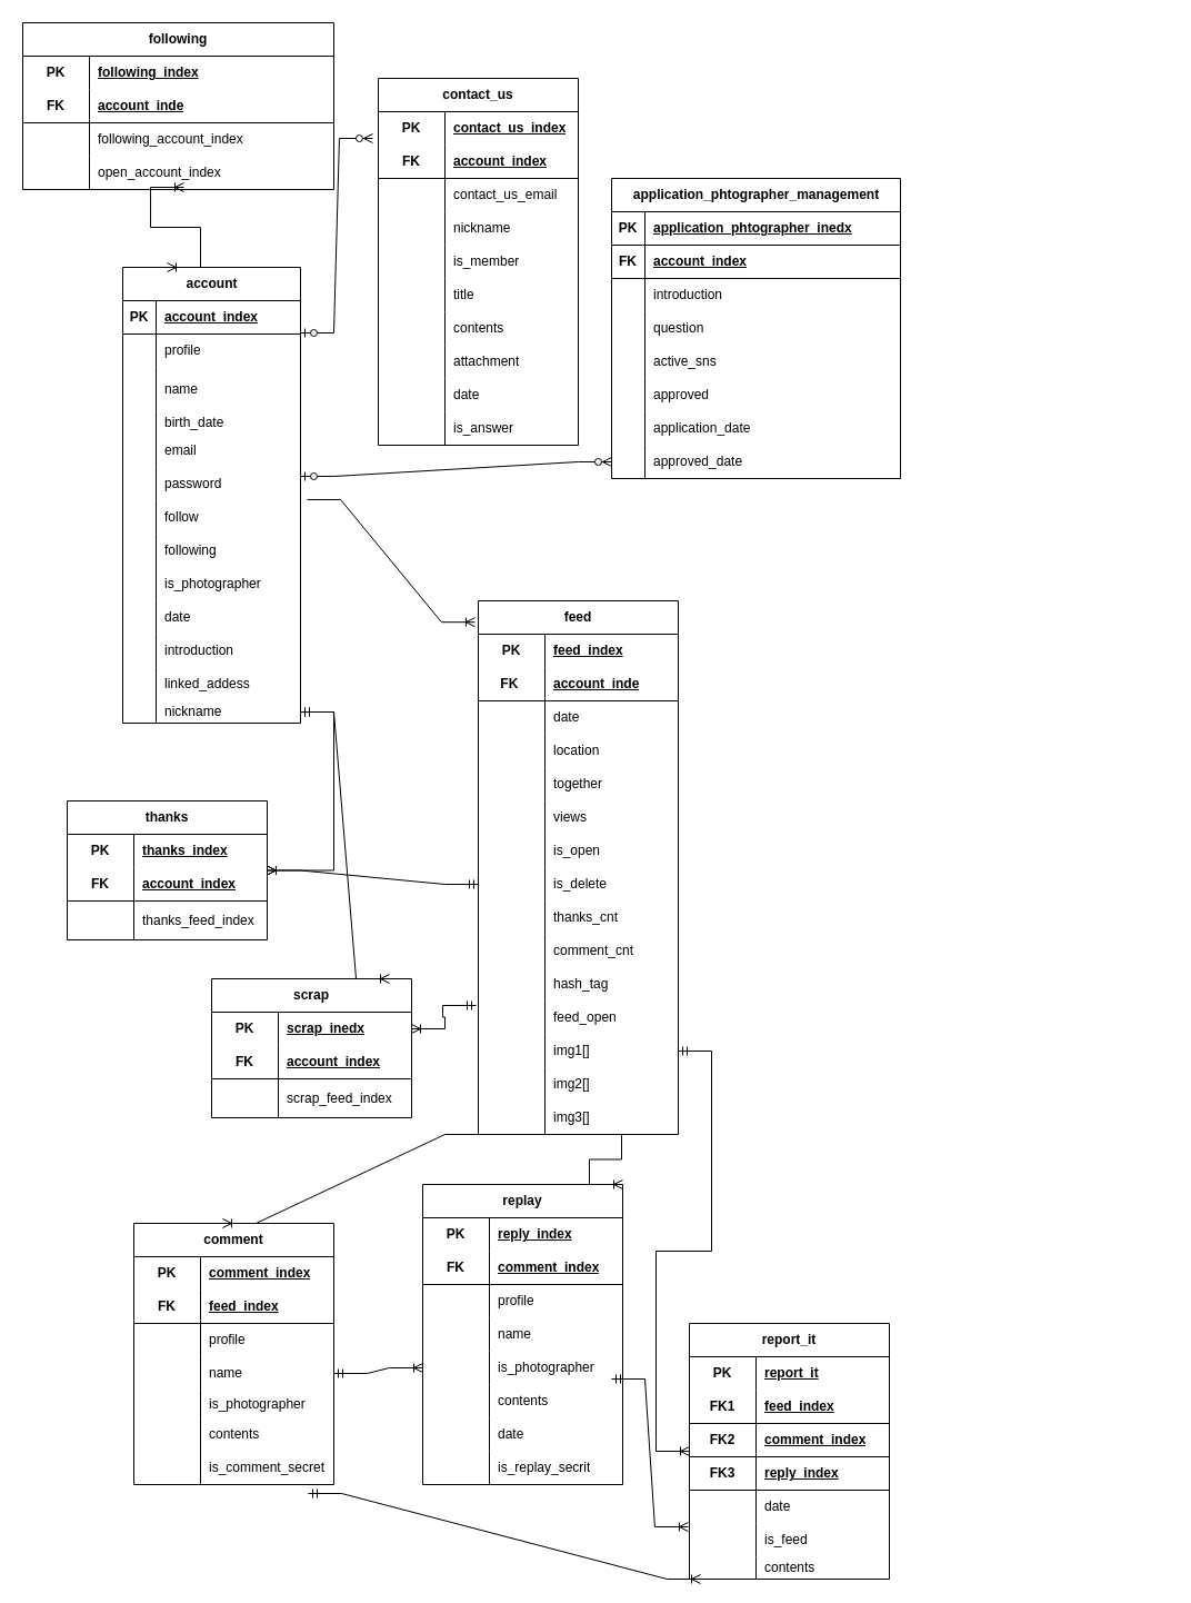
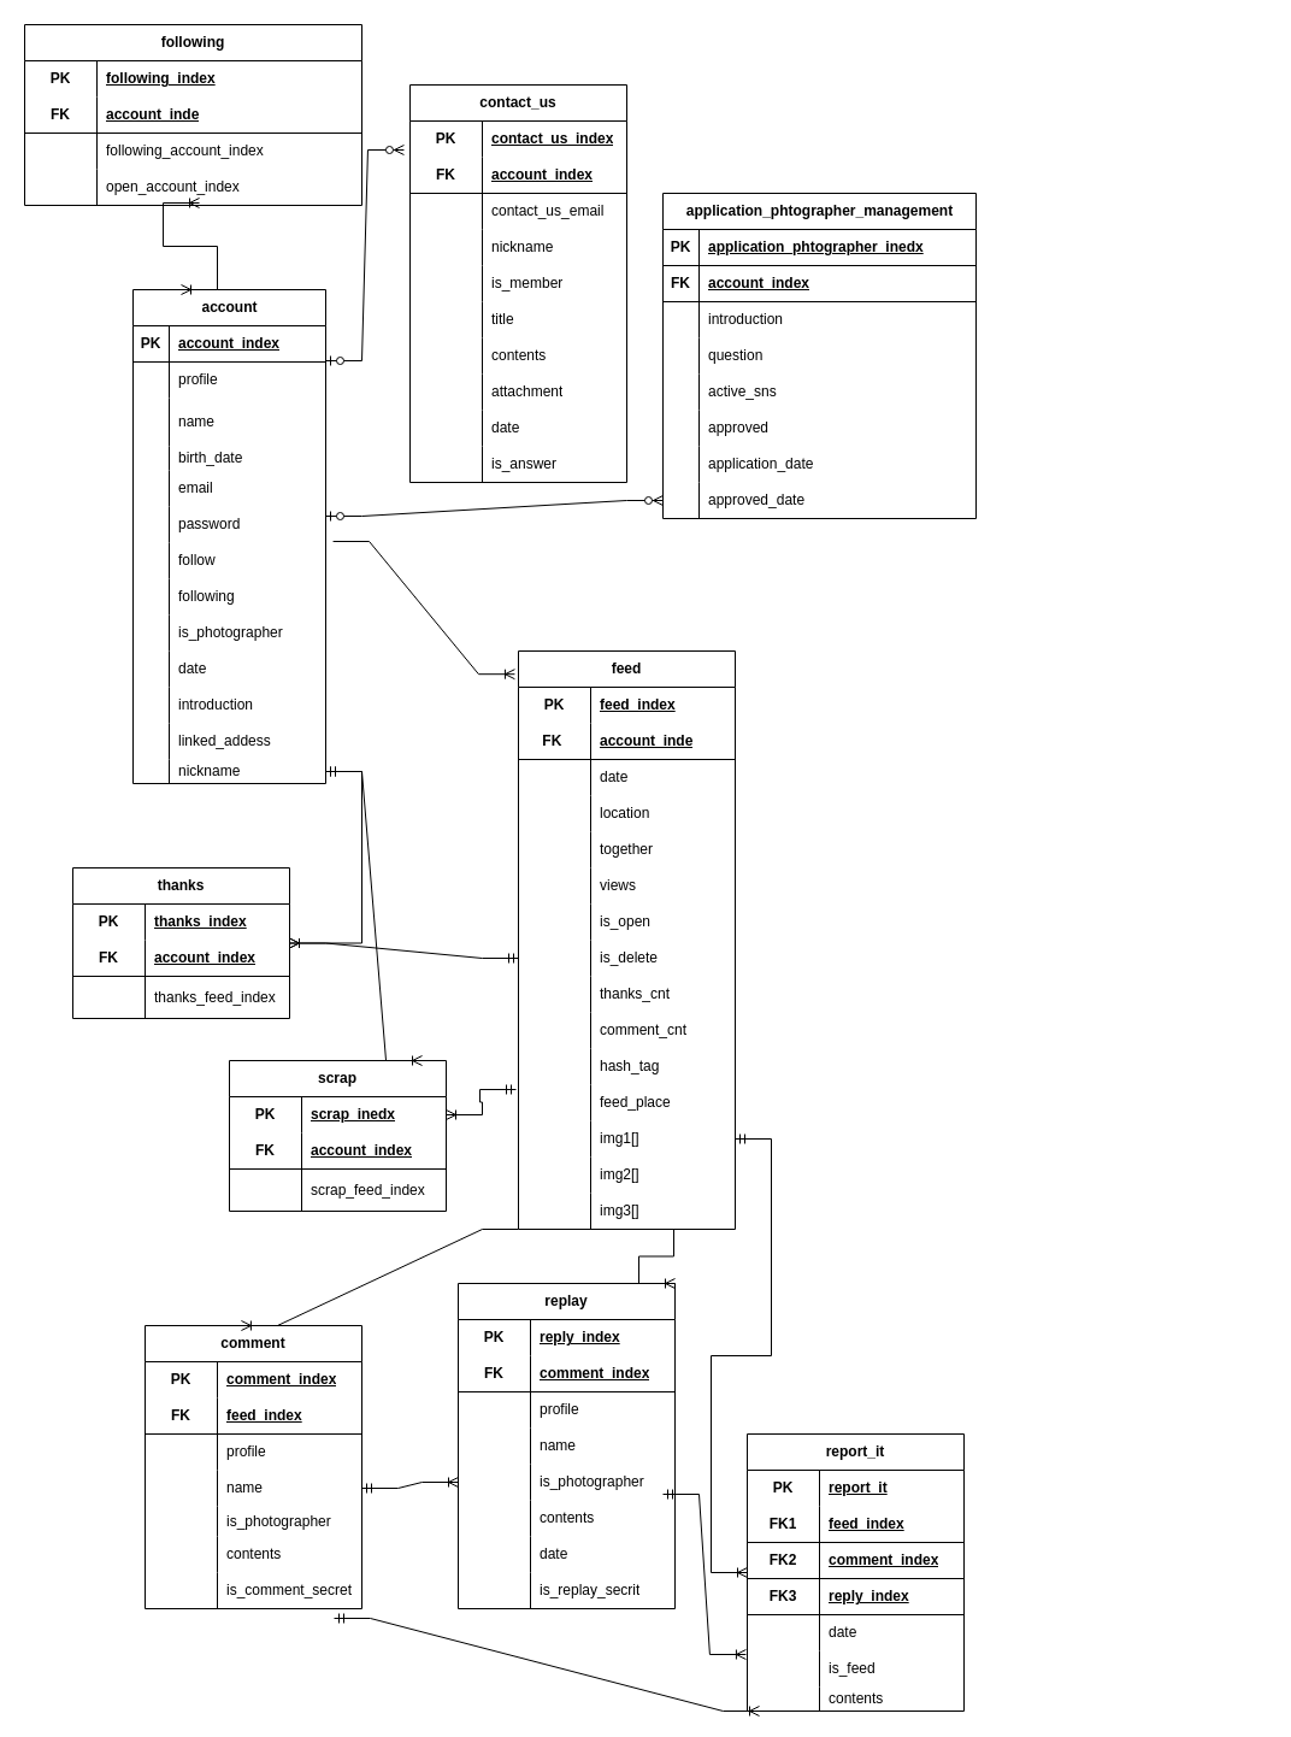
- <mxCell id="94" value="feed_open" style="shape=partialRectangle;connectable=0;fillColor=none;top=0;left=0;bottom=0;right=0;align=left;spacingLeft=6;overflow=hidden;html=1;whiteSpace=wrap;" vertex="1" parent="92"><mxGeometry x="60" width="120" height="30" as="geometry"><mxRectangle width="120" height="30" as="alternateBounds" /></mxGeometry></mxCell>
+ <mxCell id="94" value="feed_place" style="shape=partialRectangle;connectable=0;fillColor=none;top=0;left=0;bottom=0;right=0;align=left;spacingLeft=6;overflow=hidden;html=1;whiteSpace=wrap;" vertex="1" parent="92"><mxGeometry x="60" width="120" height="30" as="geometry"><mxRectangle width="120" height="30" as="alternateBounds" /></mxGeometry></mxCell>
